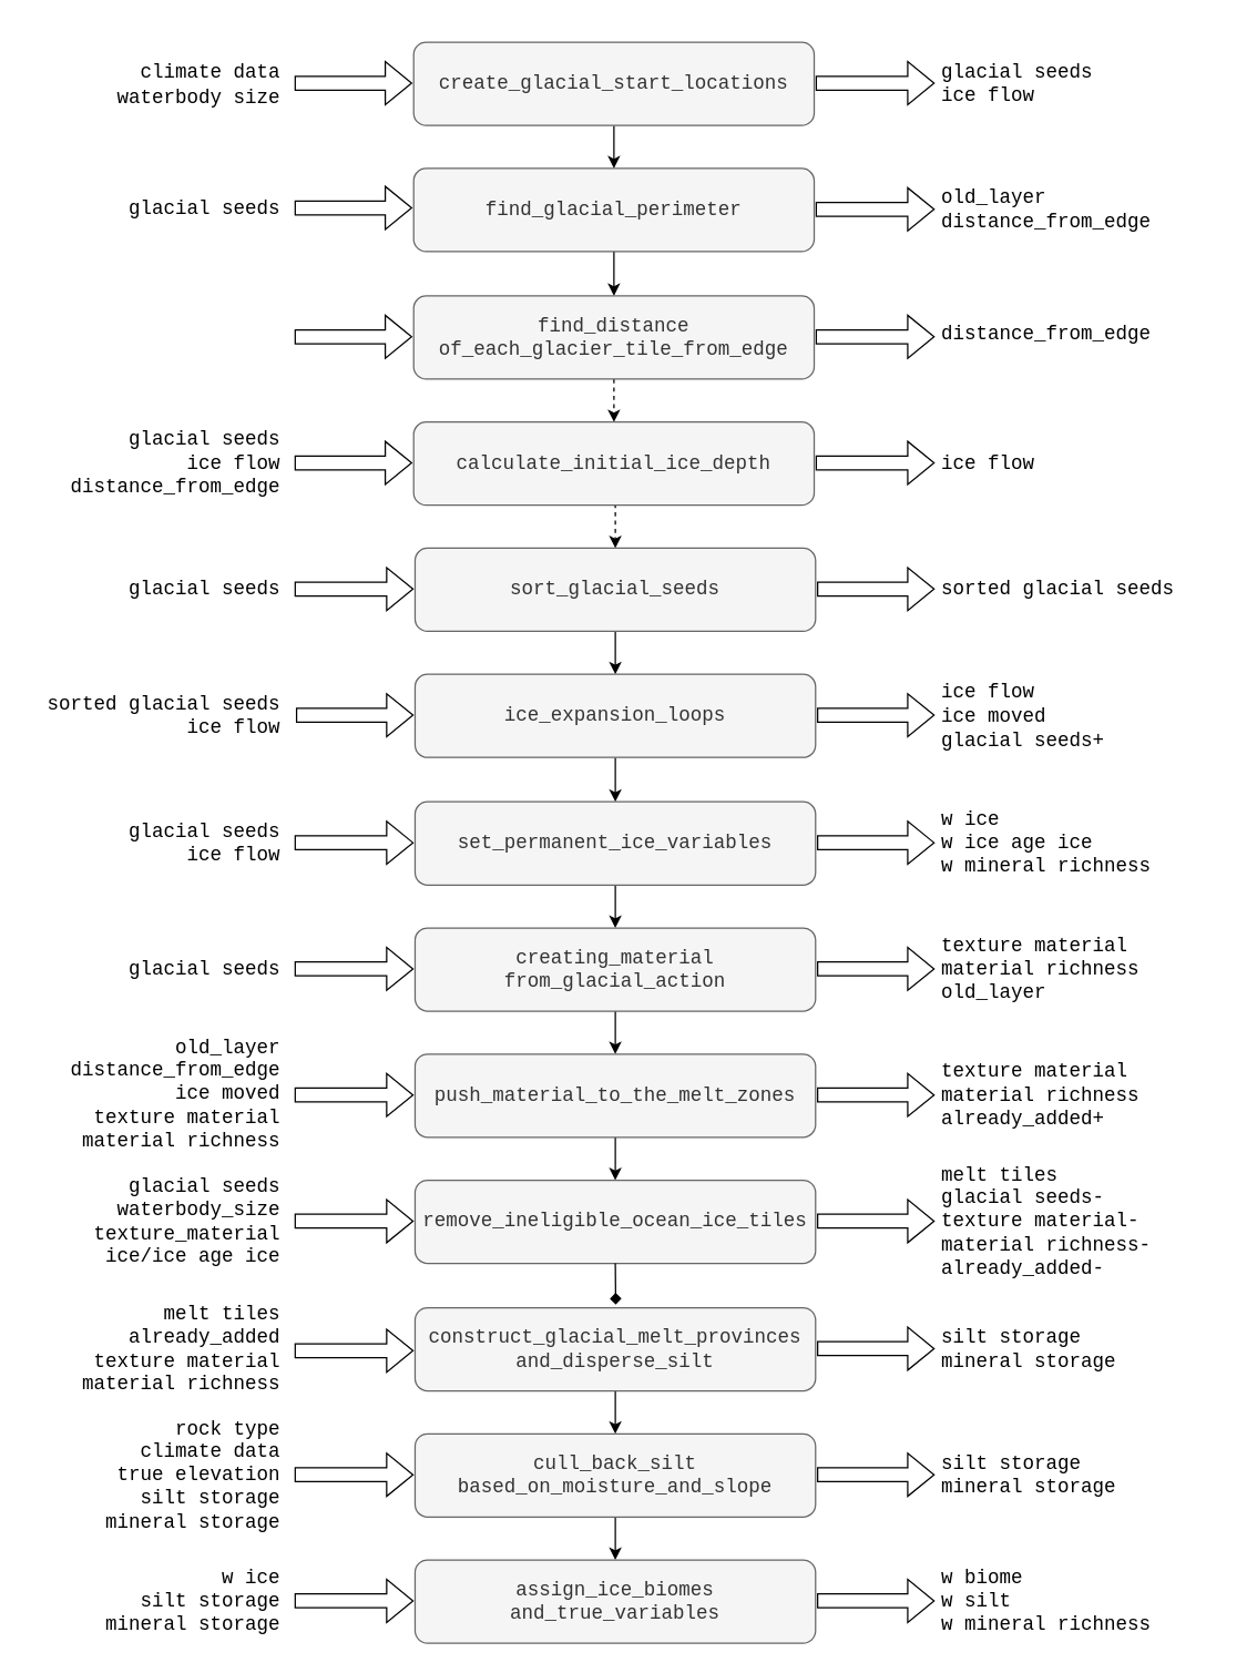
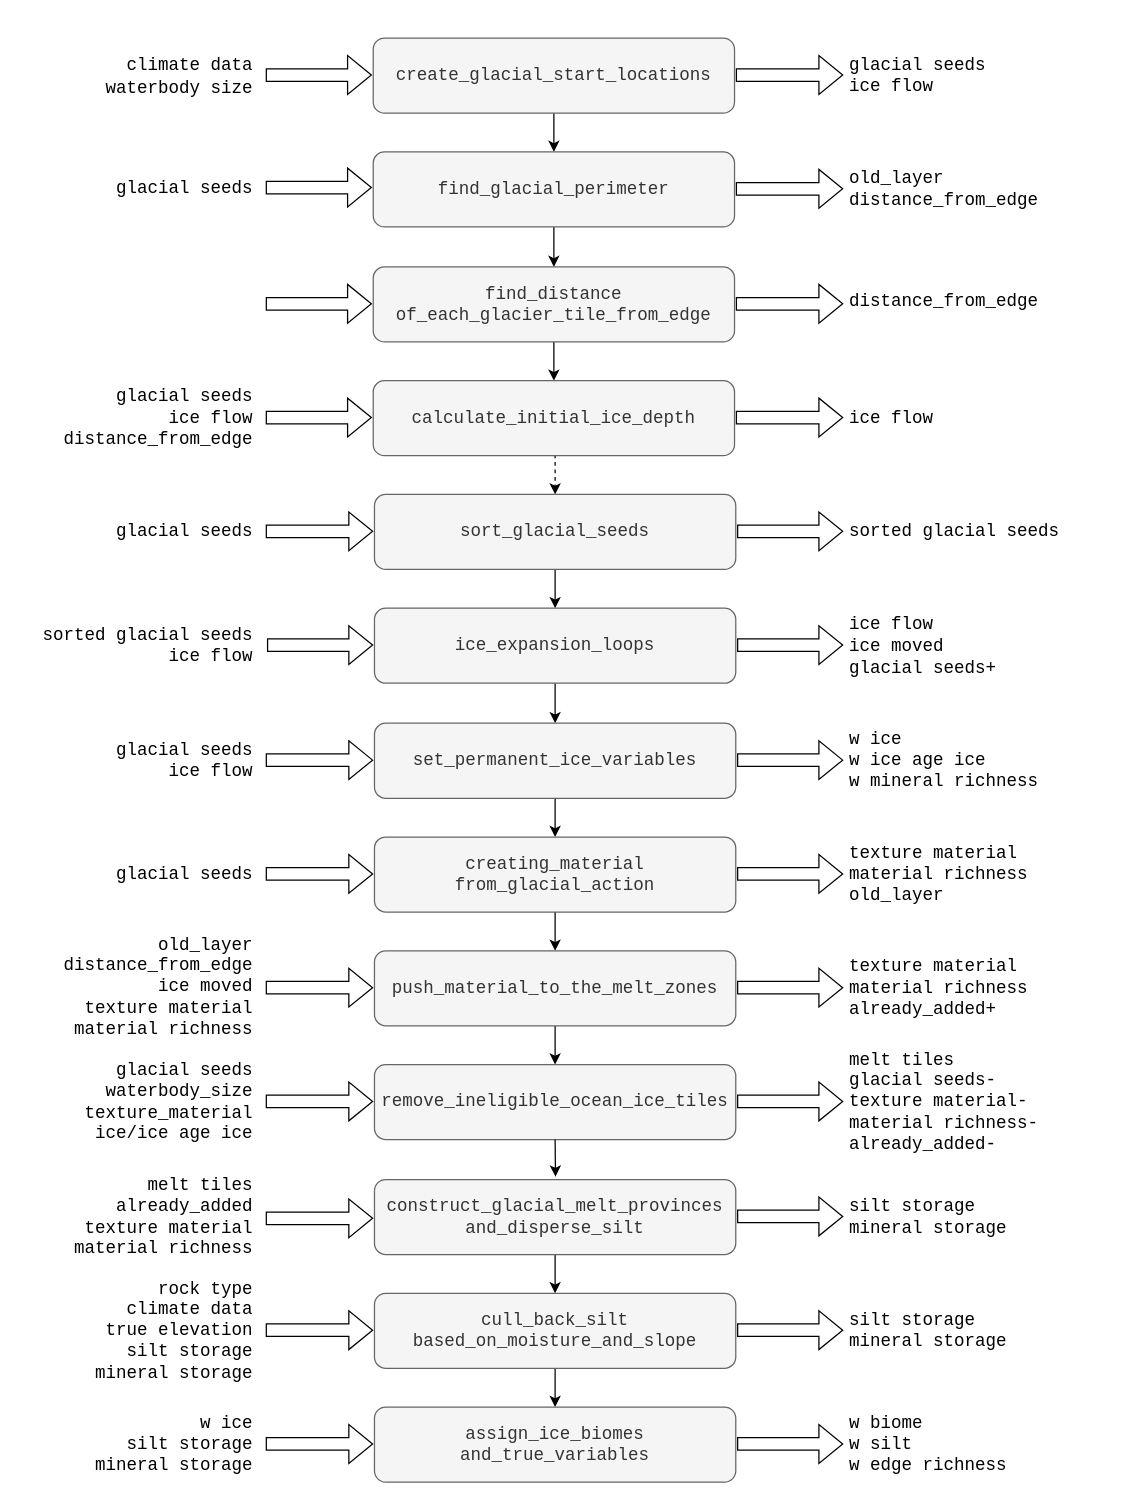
- <mxCell id="14" style="edgeStyle=orthogonalEdgeStyle;rounded=0;orthogonalLoop=1;jettySize=auto;html=1;exitX=0.5;exitY=1;exitDx=0;exitDy=0;entryX=0.5;entryY=0;entryDx=0;entryDy=0;dashed=1;" parent="1" source="15" target="23" edge="1"><mxGeometry relative="1" as="geometry"><mxPoint x="450" y="293" as="targetPoint" /></mxGeometry></mxCell>
+ <mxCell id="14" style="edgeStyle=orthogonalEdgeStyle;rounded=0;orthogonalLoop=1;jettySize=auto;html=1;exitX=0.5;exitY=1;exitDx=0;exitDy=0;entryX=0.5;entryY=0;entryDx=0;entryDy=0;" parent="1" source="15" target="23" edge="1"><mxGeometry relative="1" as="geometry"><mxPoint x="450" y="293" as="targetPoint" /></mxGeometry></mxCell>
- <mxCell id="75" style="edgeStyle=orthogonalEdgeStyle;rounded=0;orthogonalLoop=1;jettySize=auto;html=1;exitX=0.5;exitY=1;exitDx=0;exitDy=0;entryX=0.501;entryY=-0.039;entryDx=0;entryDy=0;entryPerimeter=0;endArrow=diamond;" parent="1" source="51" target="13" edge="1"><mxGeometry relative="1" as="geometry" /></mxCell>
+ <mxCell id="75" style="edgeStyle=orthogonalEdgeStyle;rounded=0;orthogonalLoop=1;jettySize=auto;html=1;exitX=0.5;exitY=1;exitDx=0;exitDy=0;entryX=0.501;entryY=-0.039;entryDx=0;entryDy=0;entryPerimeter=0;" parent="1" source="51" target="13" edge="1"><mxGeometry relative="1" as="geometry" /></mxCell>
- <mxCell id="74" value="&lt;div align=&quot;left&quot;&gt;&lt;font style=&quot;font-size: 14px;&quot; face=&quot;Courier New&quot;&gt;w biome&lt;br&gt;&lt;/font&gt;&lt;/div&gt;&lt;div align=&quot;left&quot;&gt;&lt;font style=&quot;font-size: 14px;&quot; face=&quot;Courier New&quot;&gt;w silt&lt;br&gt;&lt;/font&gt;&lt;/div&gt;&lt;div align=&quot;left&quot;&gt;&lt;font style=&quot;font-size: 14px;&quot; face=&quot;Courier New&quot;&gt;w mineral richness&lt;br&gt;&lt;/font&gt;&lt;/div&gt;" style="text;html=1;align=left;verticalAlign=middle;whiteSpace=wrap;rounded=0;" parent="1" vertex="1"><mxGeometry x="677" y="1140" width="163" height="30" as="geometry" /></mxCell>
+ <mxCell id="74" value="&lt;div align=&quot;left&quot;&gt;&lt;font style=&quot;font-size: 14px;&quot; face=&quot;Courier New&quot;&gt;w biome&lt;br&gt;&lt;/font&gt;&lt;/div&gt;&lt;div align=&quot;left&quot;&gt;&lt;font style=&quot;font-size: 14px;&quot; face=&quot;Courier New&quot;&gt;w silt&lt;br&gt;&lt;/font&gt;&lt;/div&gt;&lt;div align=&quot;left&quot;&gt;&lt;font style=&quot;font-size: 14px;&quot; face=&quot;Courier New&quot;&gt;w edge richness&lt;br&gt;&lt;/font&gt;&lt;/div&gt;" style="text;html=1;align=left;verticalAlign=middle;whiteSpace=wrap;rounded=0;" parent="1" vertex="1"><mxGeometry x="677" y="1140" width="163" height="30" as="geometry" /></mxCell>
